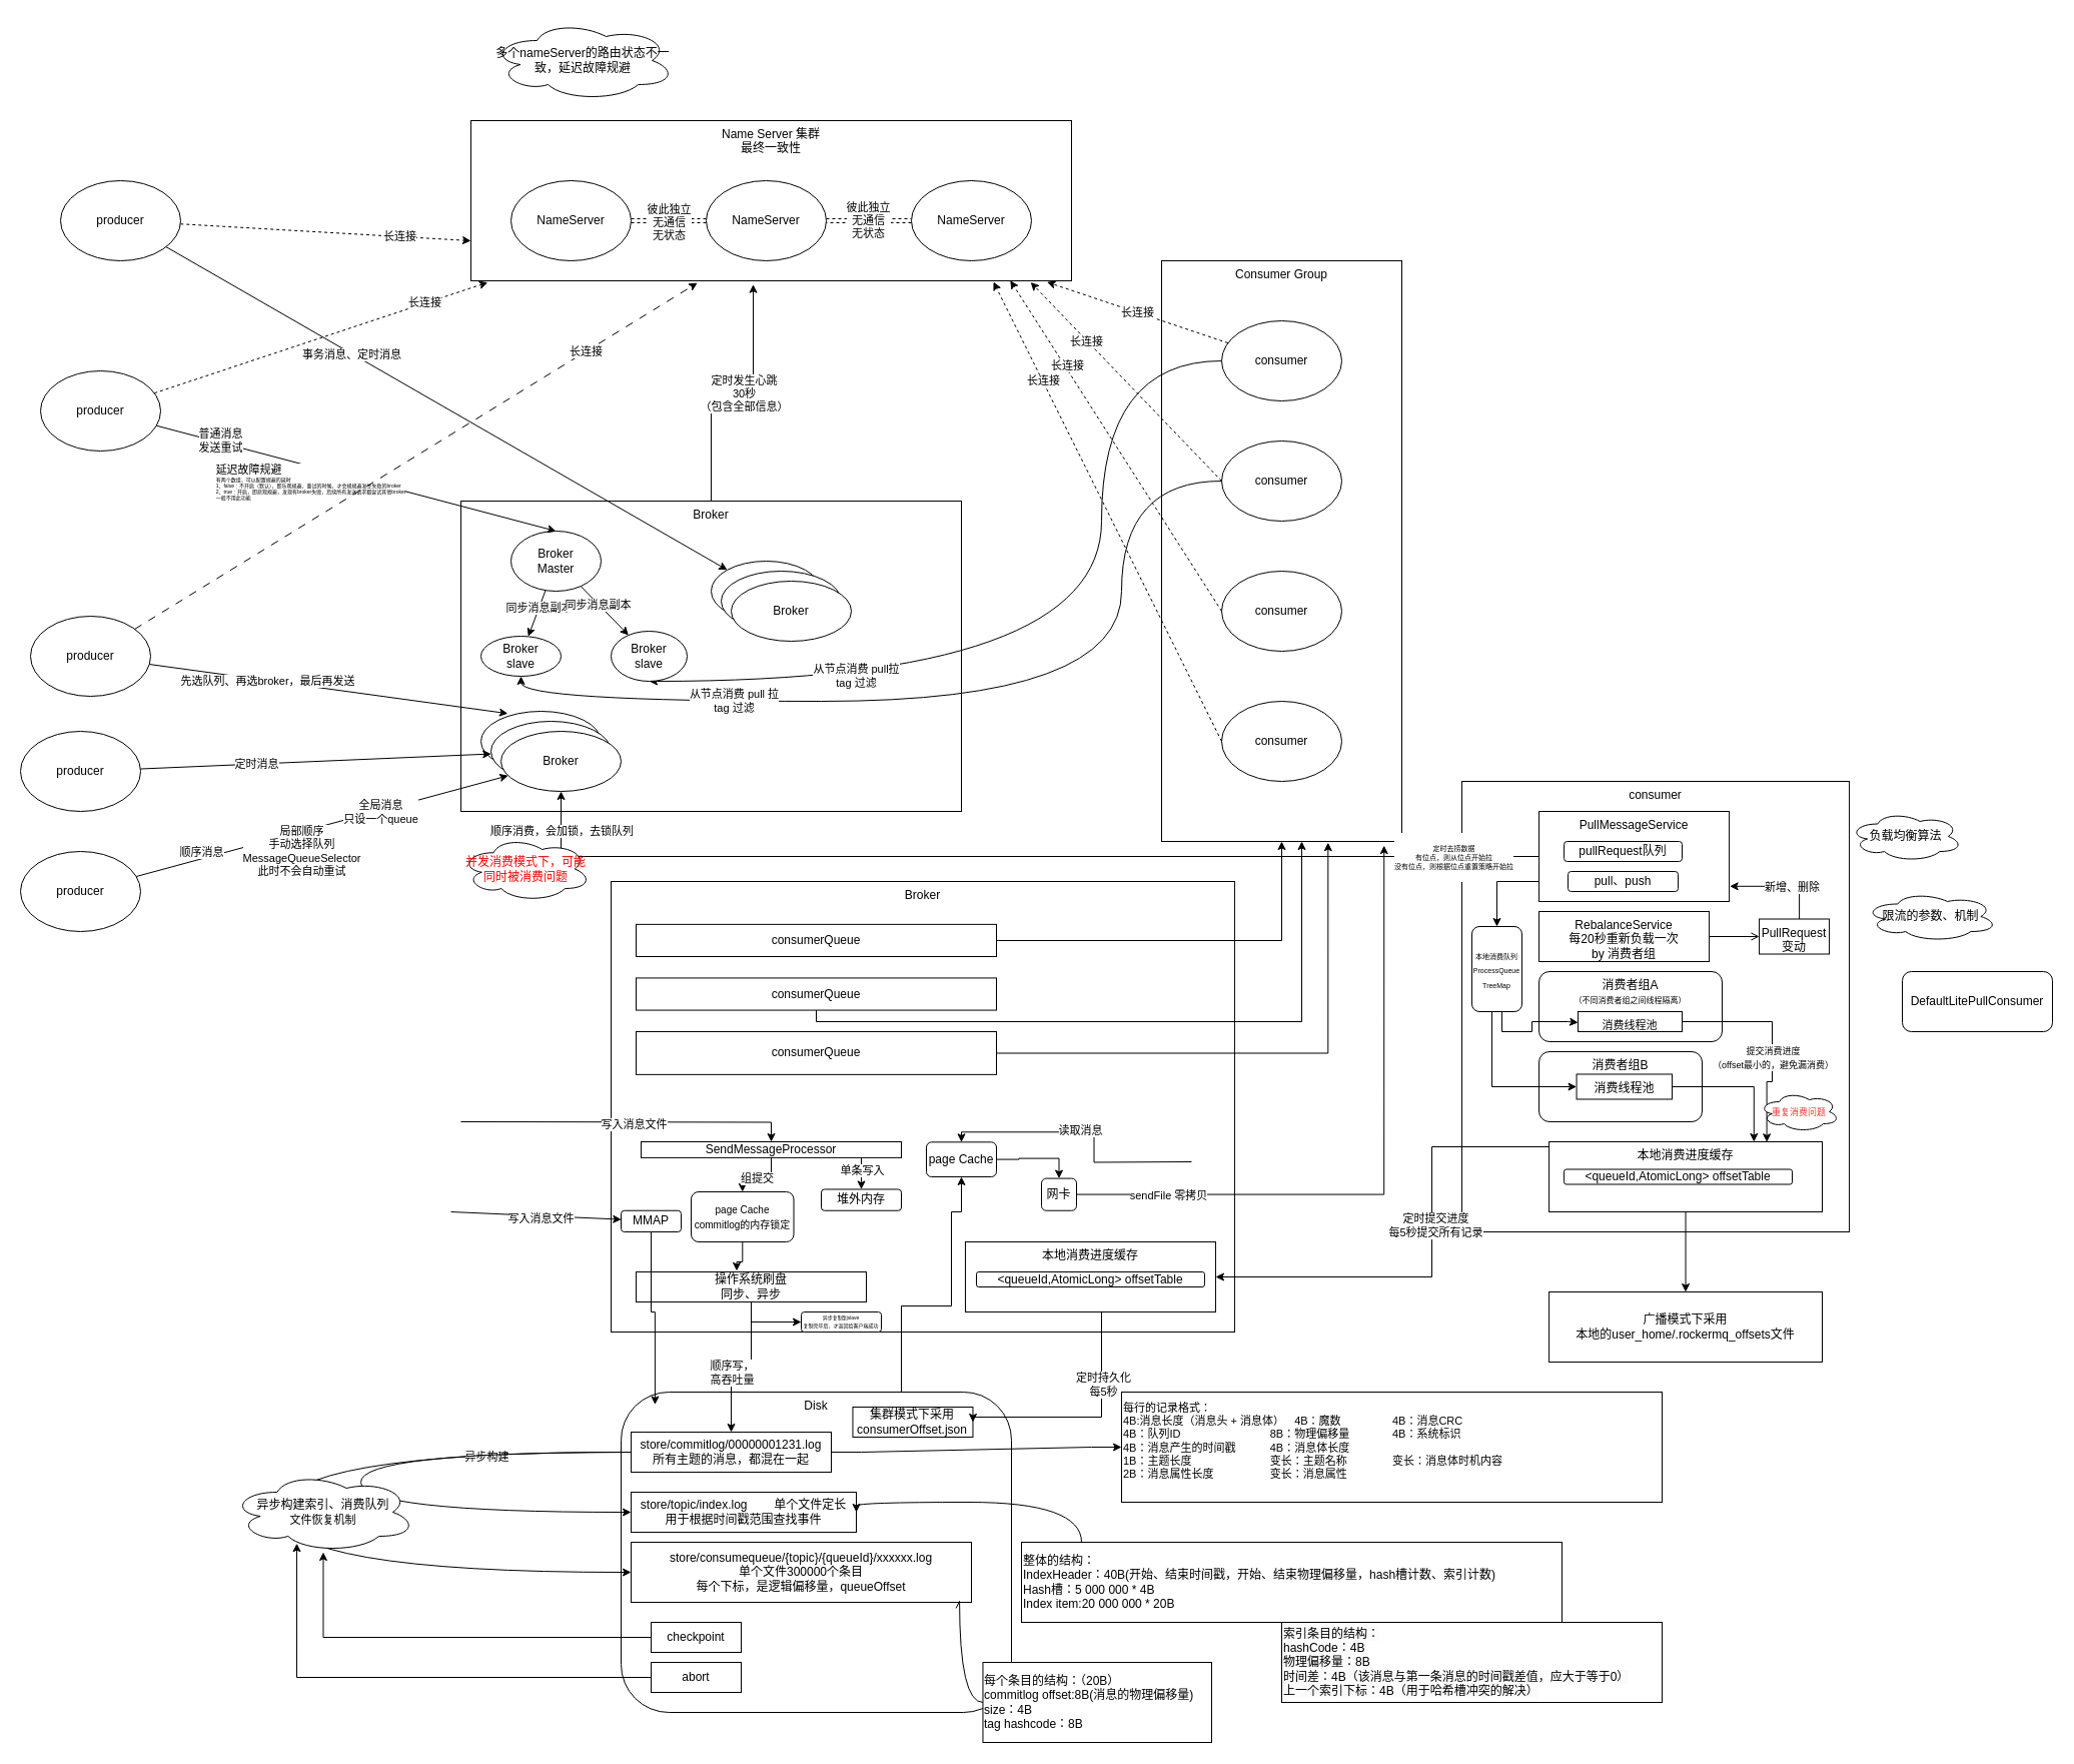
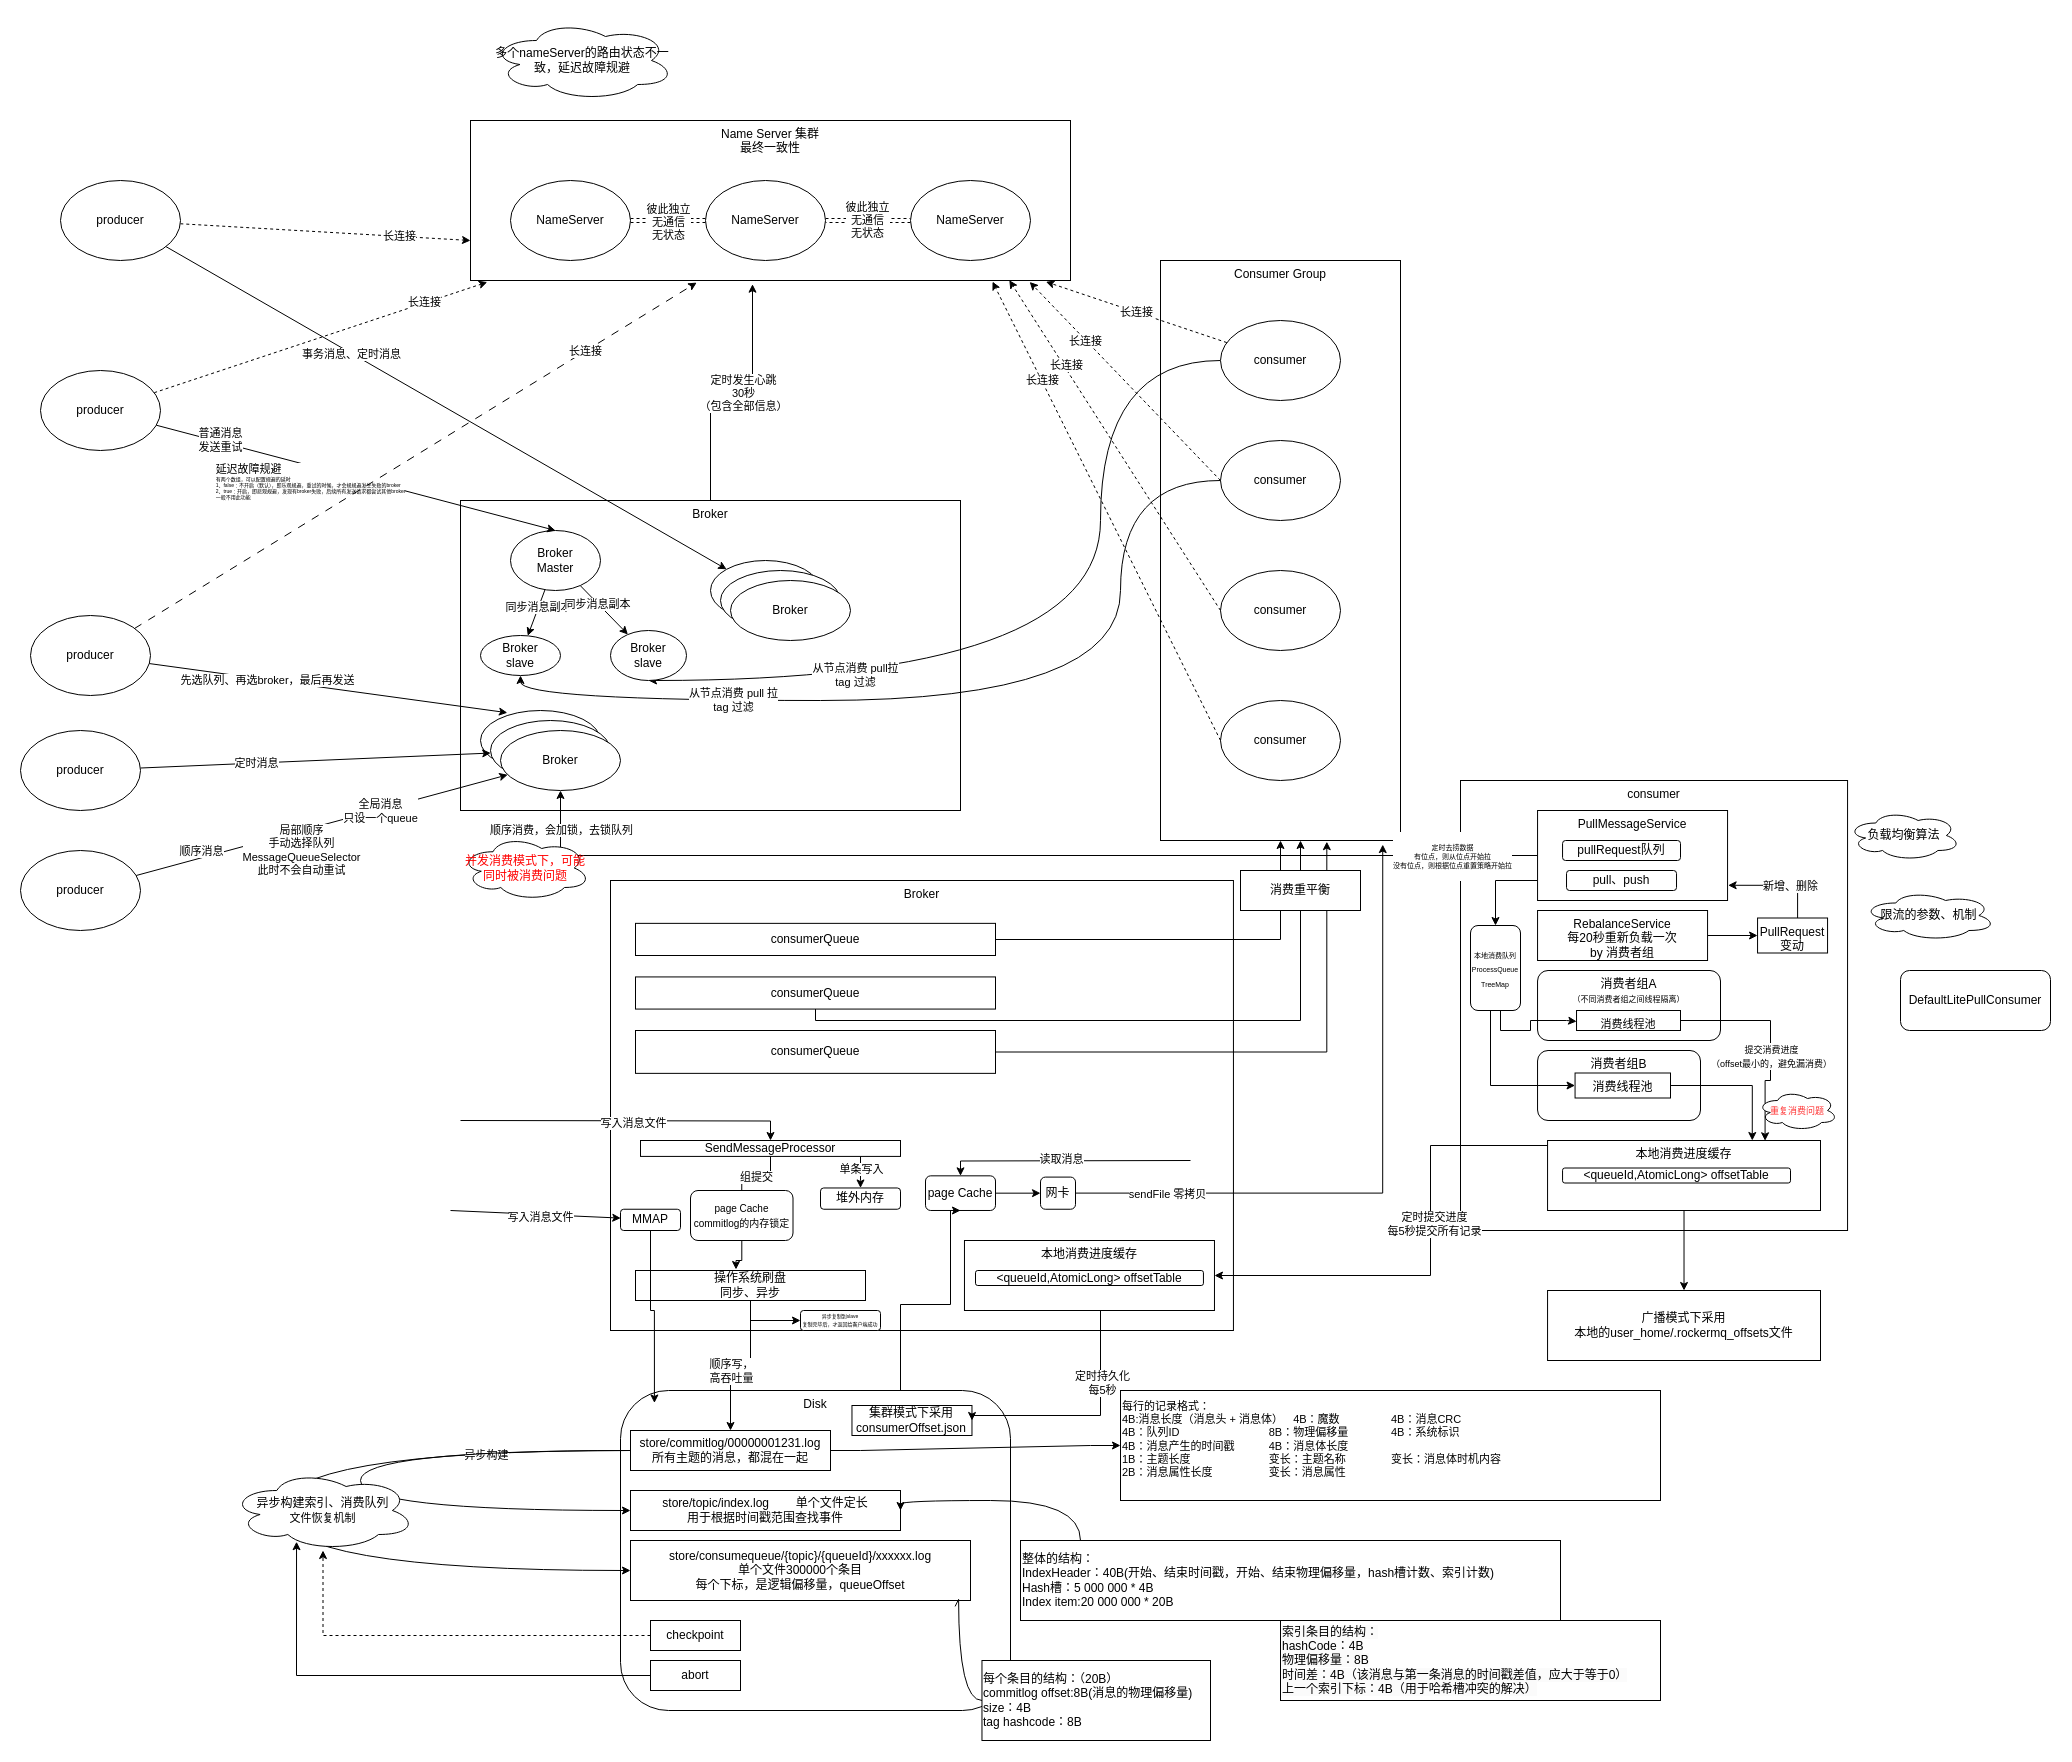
+ <mxCell id="73" value="消费重平衡" style="rounded=0;whiteSpace=wrap;html=1;" parent="1" vertex="1"><mxGeometry x="1240" y="870" width="120" height="40" as="geometry" /></mxCell>
- <mxCell id="115" value="" style="edgeStyle=orthogonalEdgeStyle;rounded=0;orthogonalLoop=1;jettySize=auto;html=1;endArrow=open;" parent="1" source="116" target="117" edge="1"><mxGeometry relative="1" as="geometry" /></mxCell>
+ <mxCell id="115" value="" style="edgeStyle=orthogonalEdgeStyle;rounded=0;orthogonalLoop=1;jettySize=auto;html=1;" parent="1" source="116" target="117" edge="1"><mxGeometry relative="1" as="geometry" /></mxCell>
- <mxCell id="59" value="page Cache" style="rounded=1;whiteSpace=wrap;html=1;" parent="49" vertex="1"><mxGeometry x="315" y="260.34" width="70" height="34.65" as="geometry" /></mxCell>
+ <mxCell id="59" value="page Cache" style="rounded=1;whiteSpace=wrap;html=1;" parent="49" vertex="1"><mxGeometry x="315" y="295.34" width="70" height="34.65" as="geometry" /></mxCell>
- <mxCell id="65" style="edgeStyle=orthogonalEdgeStyle;rounded=0;orthogonalLoop=1;jettySize=auto;html=1;entryX=0.5;entryY=0;entryDx=0;entryDy=0;" parent="49" source="64" target="54" edge="1"><mxGeometry relative="1" as="geometry" /></mxCell>
+ <mxCell id="65" style="edgeStyle=orthogonalEdgeStyle;rounded=0;orthogonalLoop=1;jettySize=auto;html=1;entryX=0.5;entryY=0;entryDx=0;entryDy=0;endArrow=none;" parent="49" source="64" target="54" edge="1"><mxGeometry relative="1" as="geometry" /></mxCell>
- <mxCell id="93" value="store/topic/index.log&lt;span style=&quot;white-space: pre;&quot;&gt;&#09;&lt;/span&gt;单个文件定长&lt;br&gt;用于根据时间戳范围查找事件" style="rounded=0;whiteSpace=wrap;html=1;" parent="1" vertex="1"><mxGeometry x="630" y="1490" width="225" height="40" as="geometry" /></mxCell>
+ <mxCell id="93" value="store/topic/index.log&lt;span style=&quot;white-space: pre;&quot;&gt;&#09;&lt;/span&gt;单个文件定长&lt;br&gt;用于根据时间戳范围查找事件" style="rounded=0;whiteSpace=wrap;html=1;" parent="1" vertex="1"><mxGeometry x="630" y="1490" width="270" height="40" as="geometry" /></mxCell>
- <mxCell id="152" style="edgeStyle=orthogonalEdgeStyle;rounded=0;orthogonalLoop=1;jettySize=auto;html=1;" parent="1" source="153" target="154" edge="1"><mxGeometry relative="1" as="geometry"><mxPoint x="270" y="1560" as="targetPoint" /></mxGeometry></mxCell>
+ <mxCell id="152" style="edgeStyle=orthogonalEdgeStyle;rounded=0;orthogonalLoop=1;jettySize=auto;html=1;dashed=1;" parent="1" source="153" target="154" edge="1"><mxGeometry relative="1" as="geometry"><mxPoint x="270" y="1560" as="targetPoint" /></mxGeometry></mxCell>
